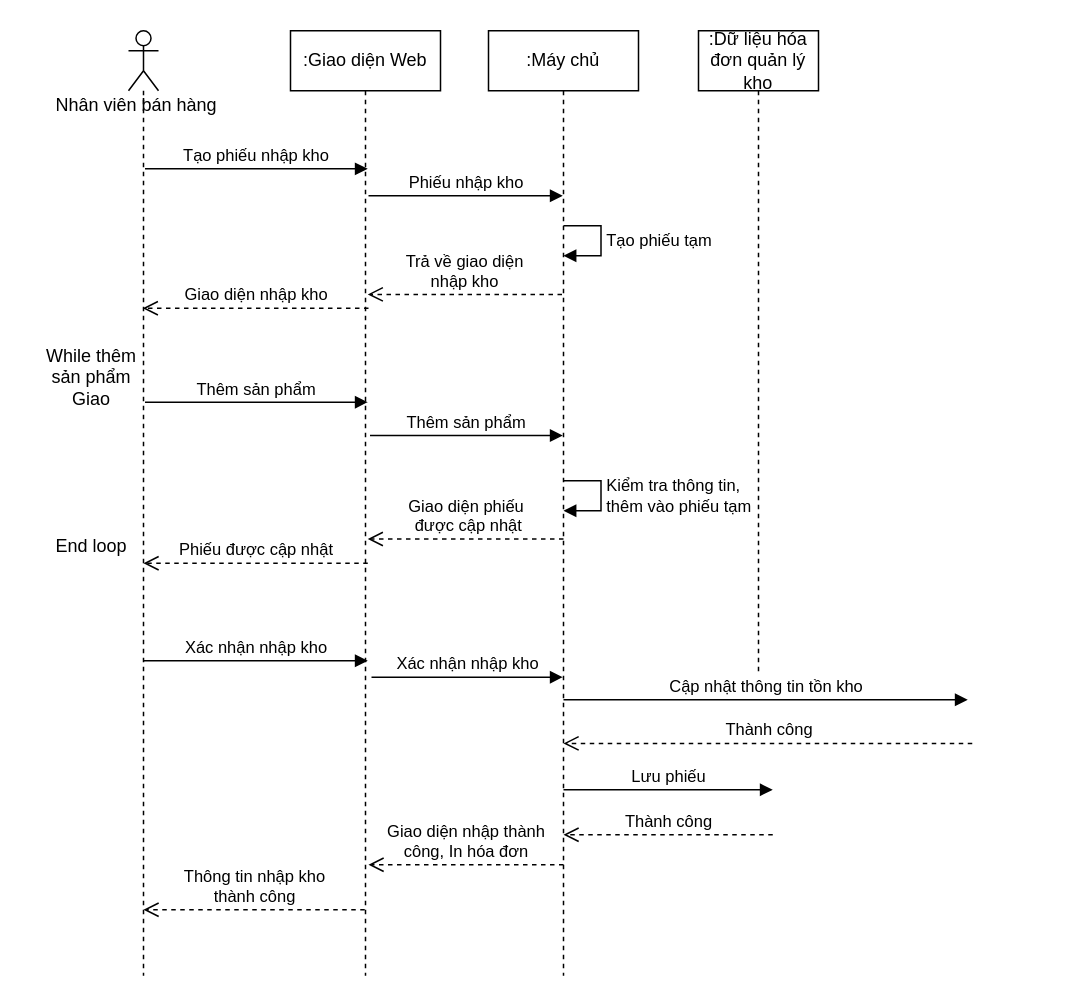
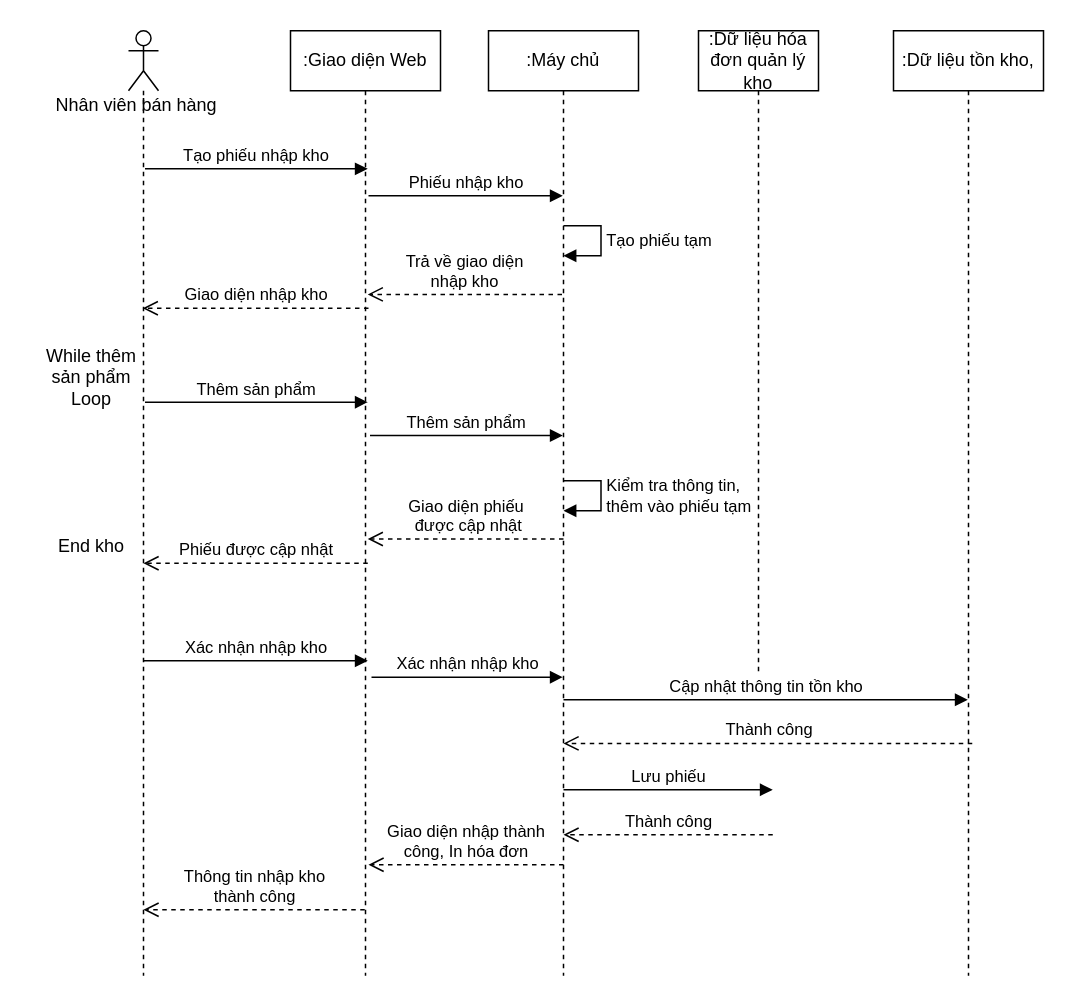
- <mxCell id="26" value="While thêm &lt;br&gt;sản phẩm&lt;br&gt;Giao" style="text;html=1;align=center;verticalAlign=middle;resizable=0;points=[];autosize=1;strokeColor=none;fillColor=none;" vertex="1" parent="1"><mxGeometry x="20" y="226" width="80" height="50" as="geometry" /></mxCell>
+ <mxCell id="26" value="While thêm &lt;br&gt;sản phẩm&lt;br&gt;Loop" style="text;html=1;align=center;verticalAlign=middle;resizable=0;points=[];autosize=1;strokeColor=none;fillColor=none;" vertex="1" parent="1"><mxGeometry x="20" y="226" width="80" height="50" as="geometry" /></mxCell>
+ <mxCell id="23" value=":Dữ liệu tồn kho," style="shape=umlLifeline;perimeter=lifelinePerimeter;whiteSpace=wrap;html=1;container=1;collapsible=0;recursiveResize=0;outlineConnect=0;" vertex="1" parent="1"><mxGeometry x="595" y="20" width="100" height="630" as="geometry" /></mxCell>
- <mxCell id="27" value="End loop" style="text;html=1;align=center;verticalAlign=middle;resizable=0;points=[];autosize=1;strokeColor=none;fillColor=none;" vertex="1" parent="1"><mxGeometry x="30" y="354" width="60" height="20" as="geometry" /></mxCell>
+ <mxCell id="27" value="End kho" style="text;html=1;align=center;verticalAlign=middle;resizable=0;points=[];autosize=1;strokeColor=none;fillColor=none;" vertex="1" parent="1"><mxGeometry x="30" y="354" width="60" height="20" as="geometry" /></mxCell>
